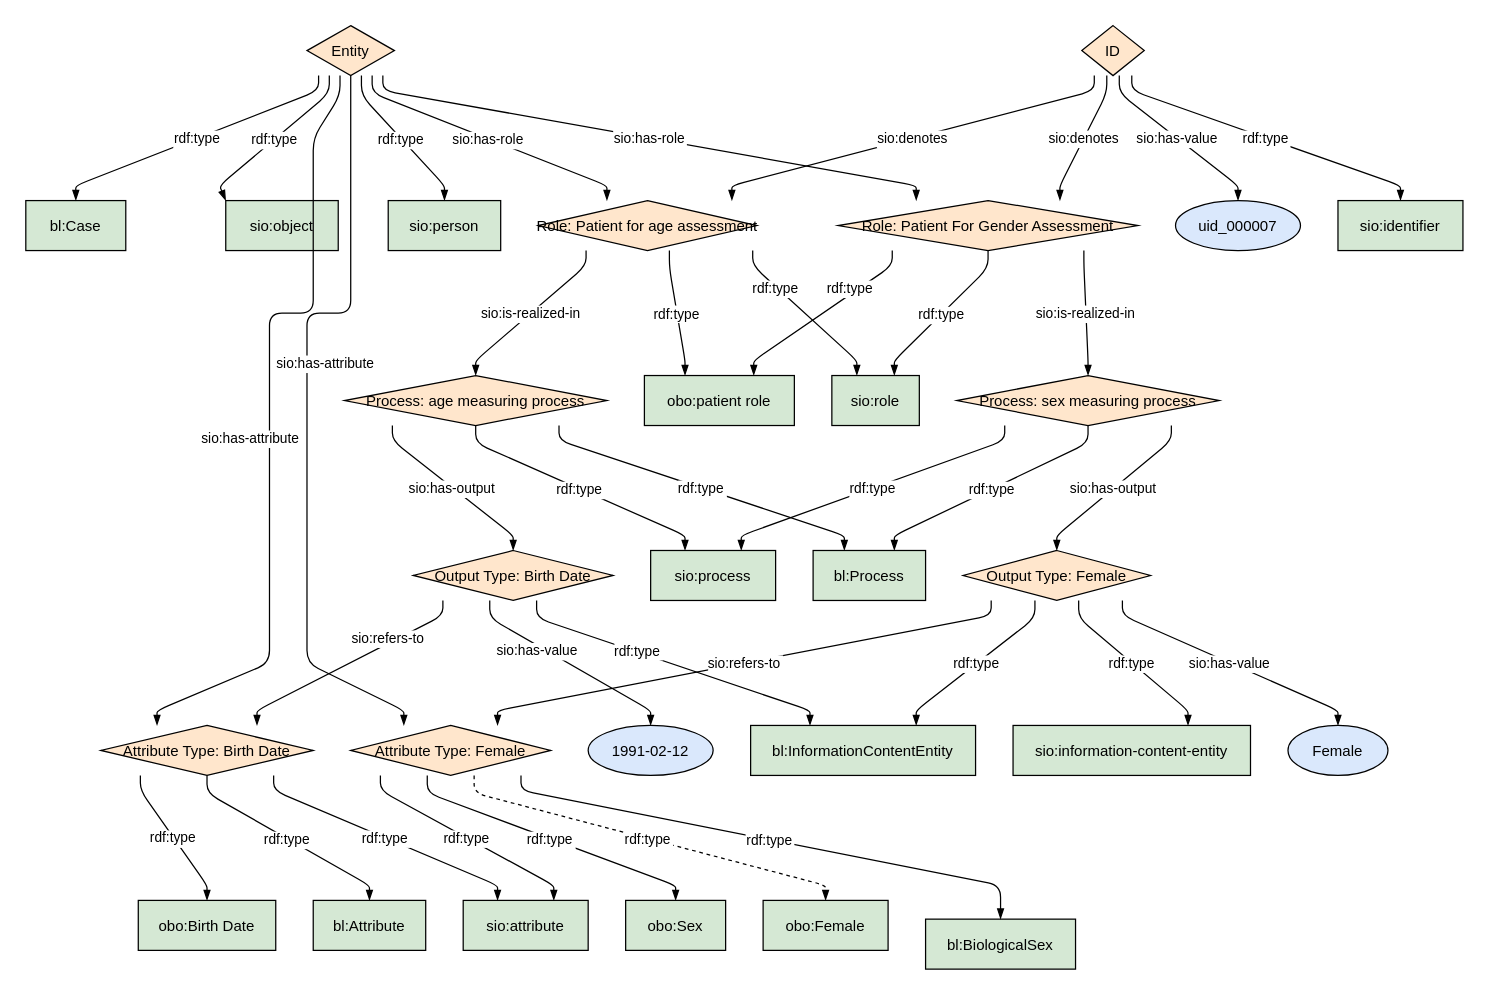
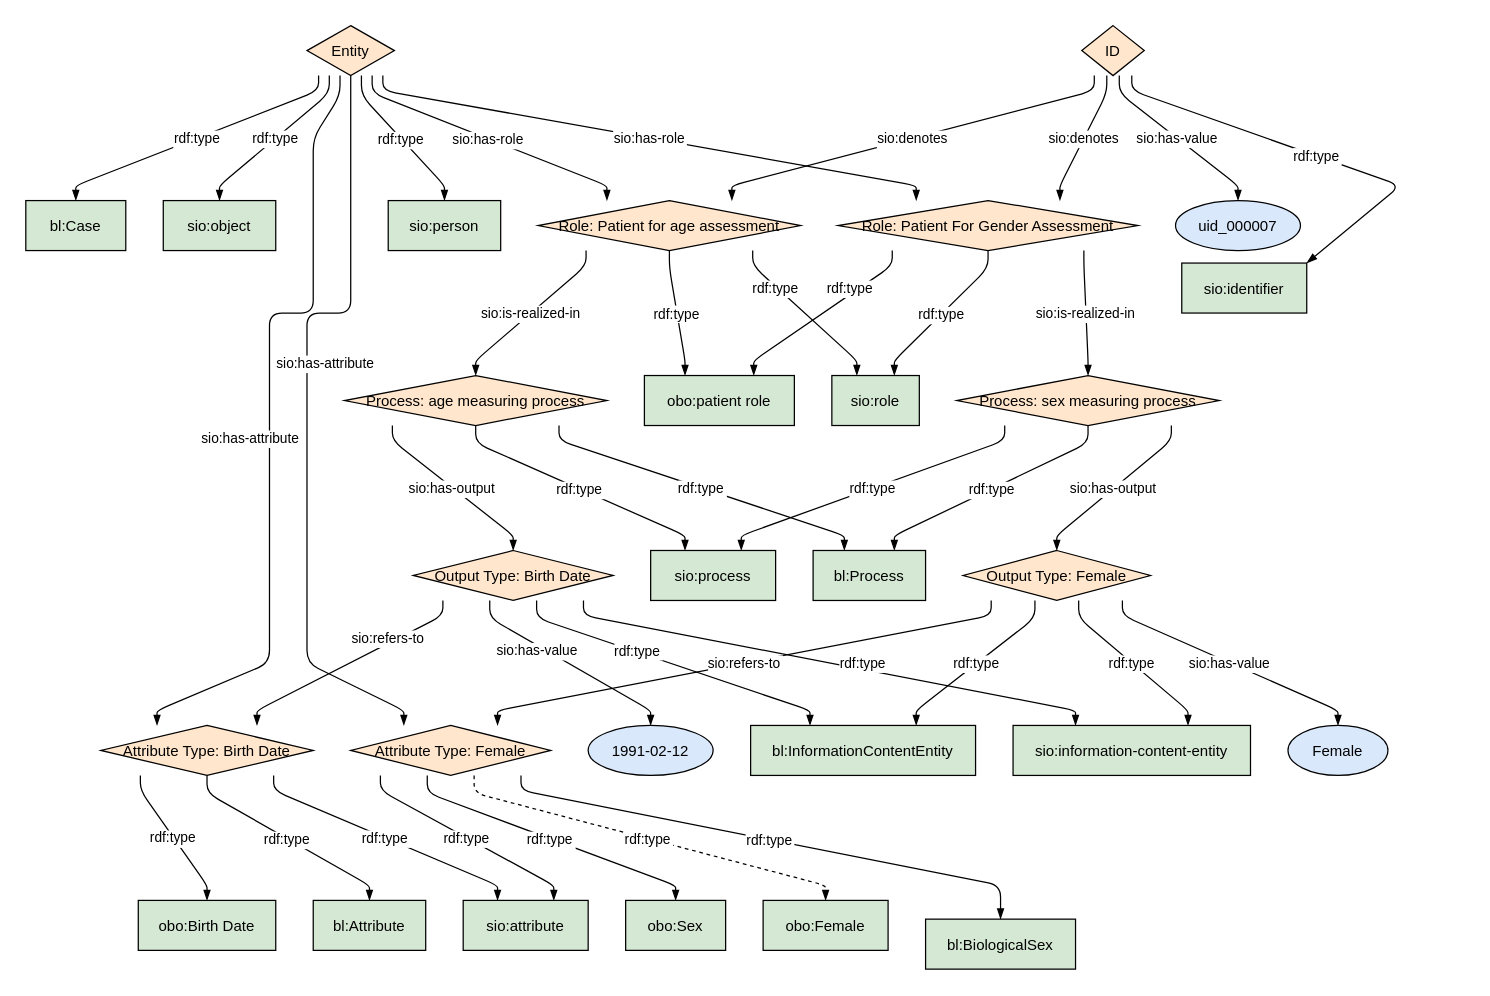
- <mxCell id="27" value="sio:object" style="shape=rounded;fillColor=#d5e8d4;strokeColor=#000000;" parent="1" vertex="1"><mxGeometry x="180" y="160" width="90" height="40" as="geometry" /></mxCell>
+ <mxCell id="27" value="sio:object" style="shape=rounded;fillColor=#d5e8d4;strokeColor=#000000;" parent="1" vertex="1"><mxGeometry x="130" y="160" width="90" height="40" as="geometry" /></mxCell>
- <mxCell id="8" value="Role: Patient for age assessment" style="shape=rhombus;fillColor=#FFE6CC;strokeColor=#000000;" parent="1" vertex="1"><mxGeometry x="430" y="160" width="175" height="40" as="geometry" /></mxCell>
+ <mxCell id="8" value="Role: Patient for age assessment" style="shape=rhombus;fillColor=#FFE6CC;strokeColor=#000000;" parent="1" vertex="1"><mxGeometry x="430" y="160" width="210" height="40" as="geometry" /></mxCell>
- <mxCell id="12" value="sio:identifier" style="shape=rounded;fillColor=#d5e8d4;strokeColor=#000000;" parent="1" vertex="1"><mxGeometry x="1070" y="160" width="100" height="40" as="geometry" /></mxCell>
+ <mxCell id="12" value="sio:identifier" style="shape=rounded;fillColor=#d5e8d4;strokeColor=#000000;" parent="1" vertex="1"><mxGeometry x="945" y="210" width="100" height="40" as="geometry" /></mxCell>
+ <mxCell id="39" value="rdf:type" style="curved=0;endArrow=blockThin;endFill=1;noEdgeStyle=1;orthogonal=1;" parent="1" source="21" target="18" edge="1"><mxGeometry x="0.124" y="5" relative="1" as="geometry"><Array as="points"><mxPoint x="466.25" y="492" /><mxPoint x="860" y="568" /></Array><mxPoint as="offset" /></mxGeometry></mxCell>
